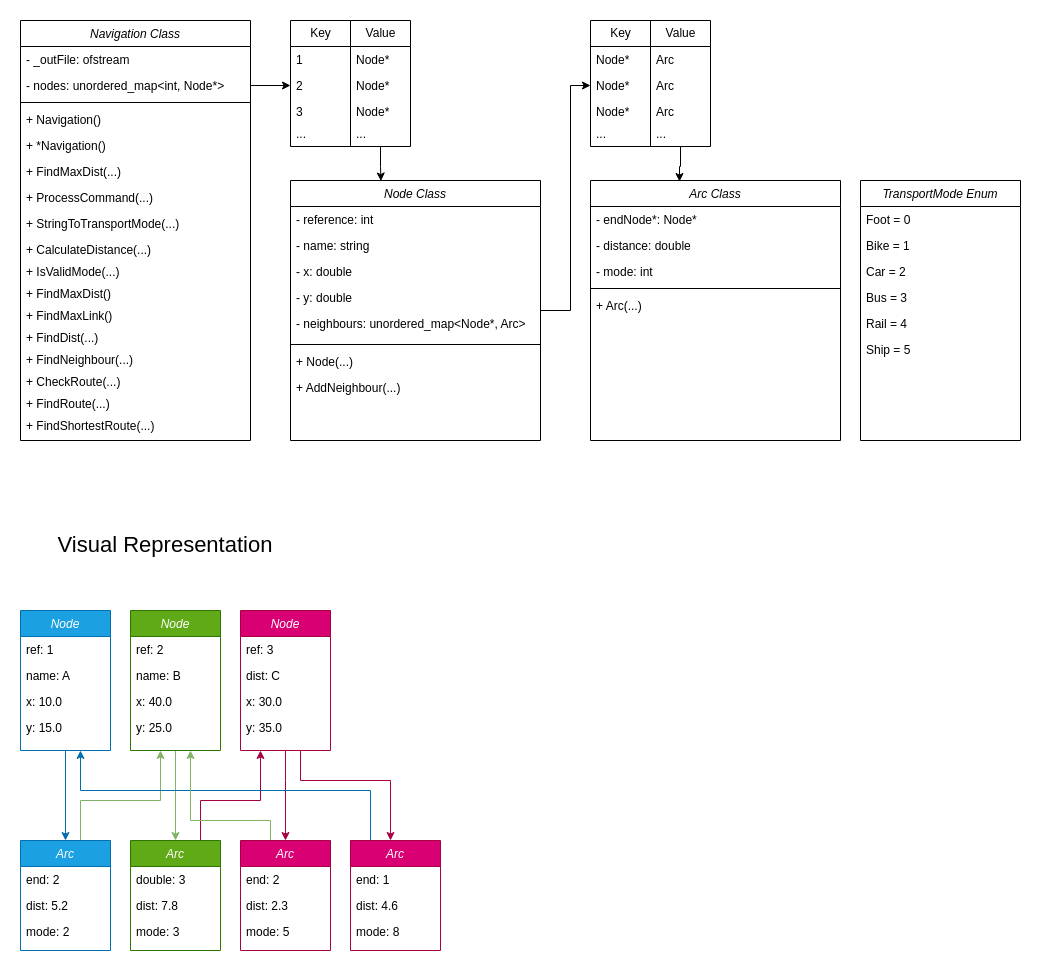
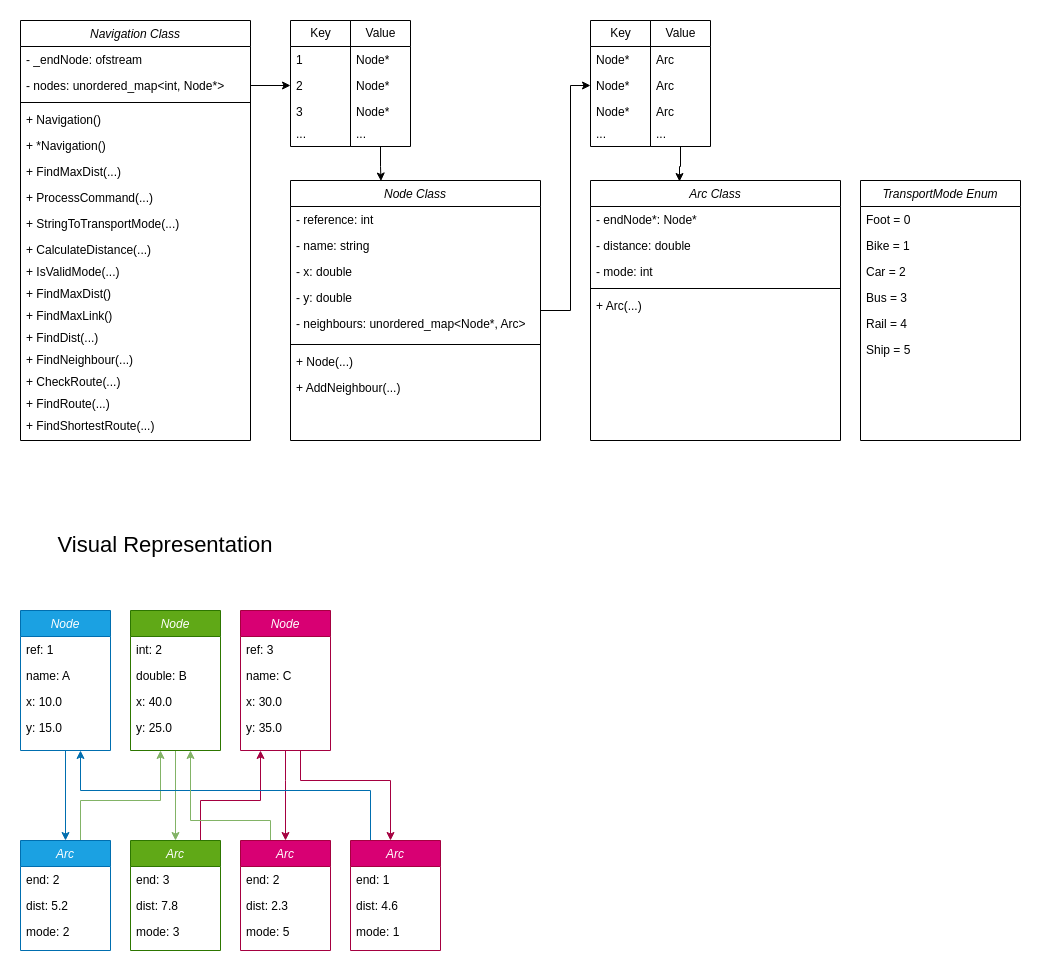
- <mxCell id="3" value="- _outFile: ofstream" style="text;align=left;verticalAlign=top;spacingLeft=4;spacingRight=4;overflow=hidden;rotatable=0;points=[[0,0.5],[1,0.5]];portConstraint=eastwest;" parent="2" vertex="1"><mxGeometry y="26" width="230" height="26" as="geometry" /></mxCell>
+ <mxCell id="3" value="- _endNode: ofstream" style="text;align=left;verticalAlign=top;spacingLeft=4;spacingRight=4;overflow=hidden;rotatable=0;points=[[0,0.5],[1,0.5]];portConstraint=eastwest;" parent="2" vertex="1"><mxGeometry y="26" width="230" height="26" as="geometry" /></mxCell>
- <mxCell id="75" value="ref: 2" style="text;align=left;verticalAlign=top;spacingLeft=4;spacingRight=4;overflow=hidden;rotatable=0;points=[[0,0.5],[1,0.5]];portConstraint=eastwest;" vertex="1" parent="74"><mxGeometry y="26" width="90" height="26" as="geometry" /></mxCell>
+ <mxCell id="75" value="int: 2" style="text;align=left;verticalAlign=top;spacingLeft=4;spacingRight=4;overflow=hidden;rotatable=0;points=[[0,0.5],[1,0.5]];portConstraint=eastwest;" vertex="1" parent="74"><mxGeometry y="26" width="90" height="26" as="geometry" /></mxCell>
- <mxCell id="76" value="name: B" style="text;align=left;verticalAlign=top;spacingLeft=4;spacingRight=4;overflow=hidden;rotatable=0;points=[[0,0.5],[1,0.5]];portConstraint=eastwest;rounded=0;shadow=0;html=0;" vertex="1" parent="74"><mxGeometry y="52" width="90" height="26" as="geometry" /></mxCell>
+ <mxCell id="76" value="double: B" style="text;align=left;verticalAlign=top;spacingLeft=4;spacingRight=4;overflow=hidden;rotatable=0;points=[[0,0.5],[1,0.5]];portConstraint=eastwest;rounded=0;shadow=0;html=0;" vertex="1" parent="74"><mxGeometry y="52" width="90" height="26" as="geometry" /></mxCell>
- <mxCell id="83" value="dist: C" style="text;align=left;verticalAlign=top;spacingLeft=4;spacingRight=4;overflow=hidden;rotatable=0;points=[[0,0.5],[1,0.5]];portConstraint=eastwest;rounded=0;shadow=0;html=0;" vertex="1" parent="81"><mxGeometry y="52" width="90" height="26" as="geometry" /></mxCell>
+ <mxCell id="83" value="name: C" style="text;align=left;verticalAlign=top;spacingLeft=4;spacingRight=4;overflow=hidden;rotatable=0;points=[[0,0.5],[1,0.5]];portConstraint=eastwest;rounded=0;shadow=0;html=0;" vertex="1" parent="81"><mxGeometry y="52" width="90" height="26" as="geometry" /></mxCell>
- <mxCell id="93" value="double: 3" style="text;align=left;verticalAlign=top;spacingLeft=4;spacingRight=4;overflow=hidden;rotatable=0;points=[[0,0.5],[1,0.5]];portConstraint=eastwest;" vertex="1" parent="92"><mxGeometry y="26" width="90" height="26" as="geometry" /></mxCell>
+ <mxCell id="93" value="end: 3" style="text;align=left;verticalAlign=top;spacingLeft=4;spacingRight=4;overflow=hidden;rotatable=0;points=[[0,0.5],[1,0.5]];portConstraint=eastwest;" vertex="1" parent="92"><mxGeometry y="26" width="90" height="26" as="geometry" /></mxCell>
- <mxCell id="100" value="mode: 8" style="text;align=left;verticalAlign=top;spacingLeft=4;spacingRight=4;overflow=hidden;rotatable=0;points=[[0,0.5],[1,0.5]];portConstraint=eastwest;rounded=0;shadow=0;html=0;" vertex="1" parent="97"><mxGeometry y="78" width="90" height="26" as="geometry" /></mxCell>
+ <mxCell id="100" value="mode: 1" style="text;align=left;verticalAlign=top;spacingLeft=4;spacingRight=4;overflow=hidden;rotatable=0;points=[[0,0.5],[1,0.5]];portConstraint=eastwest;rounded=0;shadow=0;html=0;" vertex="1" parent="97"><mxGeometry y="78" width="90" height="26" as="geometry" /></mxCell>
